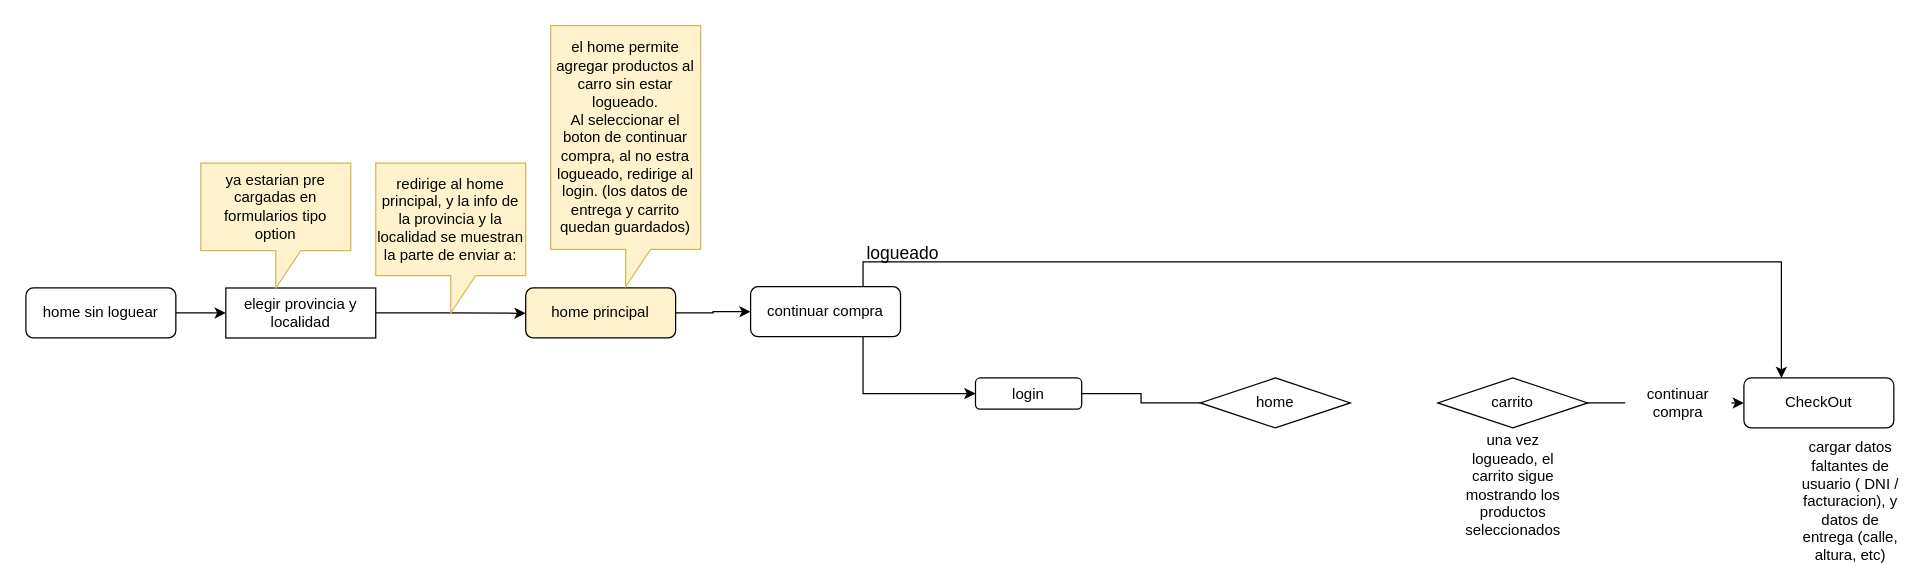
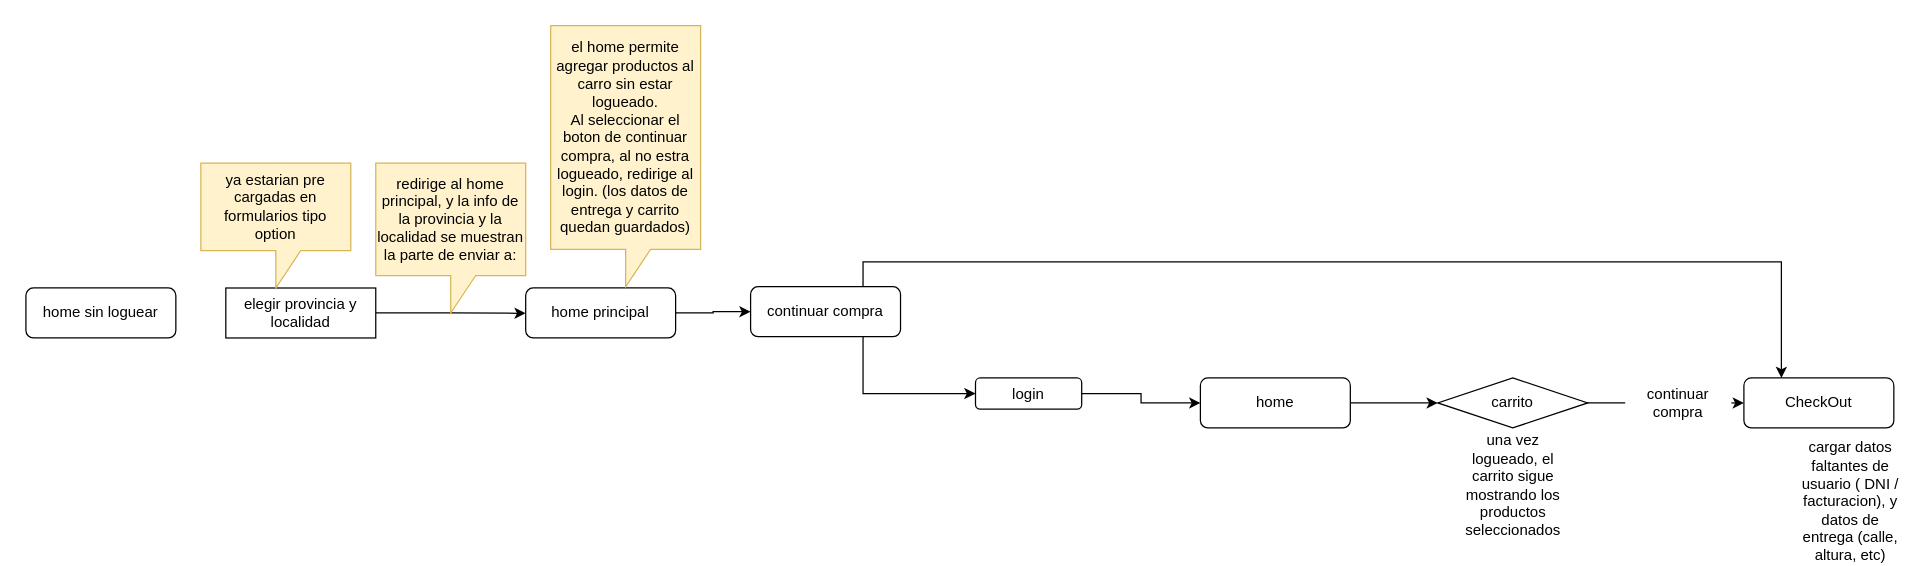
- <mxCell id="16" value="logueado" style="text;html=1;strokeColor=none;fillColor=none;align=center;verticalAlign=middle;whiteSpace=wrap;rounded=0;fontSize=14;" vertex="1" parent="1"><mxGeometry x="692" y="187" width="60" height="30" as="geometry" /></mxCell>
- <mxCell id="2" style="edgeStyle=orthogonalEdgeStyle;rounded=0;orthogonalLoop=1;jettySize=auto;html=1;exitX=1;exitY=0.5;exitDx=0;exitDy=0;entryX=0;entryY=0.5;entryDx=0;entryDy=0;" edge="1" parent="1" source="3" target="5"><mxGeometry relative="1" as="geometry" /></mxCell>
- <mxCell id="8" value="home principal" style="rounded=1;whiteSpace=wrap;html=1;fontSize=12;glass=0;strokeWidth=1;shadow=0;fillColor=#fff2cc;" vertex="1" parent="1"><mxGeometry x="420" y="230" width="120" height="40" as="geometry" /></mxCell>
+ <mxCell id="8" value="home principal" style="rounded=1;whiteSpace=wrap;html=1;fontSize=12;glass=0;strokeWidth=1;shadow=0;" vertex="1" parent="1"><mxGeometry x="420" y="230" width="120" height="40" as="geometry" /></mxCell>
- <mxCell id="14" style="edgeStyle=orthogonalEdgeStyle;rounded=0;orthogonalLoop=1;jettySize=auto;html=1;exitX=1;exitY=0.5;exitDx=0;exitDy=0;entryX=0;entryY=0.5;entryDx=0;entryDy=0;endArrow=none;" edge="1" parent="1" source="15" target="18"><mxGeometry relative="1" as="geometry" /></mxCell>
+ <mxCell id="14" style="edgeStyle=orthogonalEdgeStyle;rounded=0;orthogonalLoop=1;jettySize=auto;html=1;exitX=1;exitY=0.5;exitDx=0;exitDy=0;entryX=0;entryY=0.5;entryDx=0;entryDy=0;" edge="1" parent="1" source="15" target="18"><mxGeometry relative="1" as="geometry" /></mxCell>
- <mxCell id="18" value="home" style="rhombus;whiteSpace=wrap;html=1;fontSize=12;glass=0;strokeWidth=1;shadow=0;" vertex="1" parent="1"><mxGeometry x="960" y="302" width="120" height="40" as="geometry" /></mxCell>
+ <mxCell id="18" value="home" style="rounded=1;whiteSpace=wrap;html=1;fontSize=12;glass=0;strokeWidth=1;shadow=0;" vertex="1" parent="1"><mxGeometry x="960" y="302" width="120" height="40" as="geometry" /></mxCell>
+ <mxCell id="17" style="edgeStyle=orthogonalEdgeStyle;rounded=0;orthogonalLoop=1;jettySize=auto;html=1;exitX=1;exitY=0.5;exitDx=0;exitDy=0;entryX=0;entryY=0.5;entryDx=0;entryDy=0;" edge="1" parent="1" source="18" target="21"><mxGeometry relative="1" as="geometry" /></mxCell>
